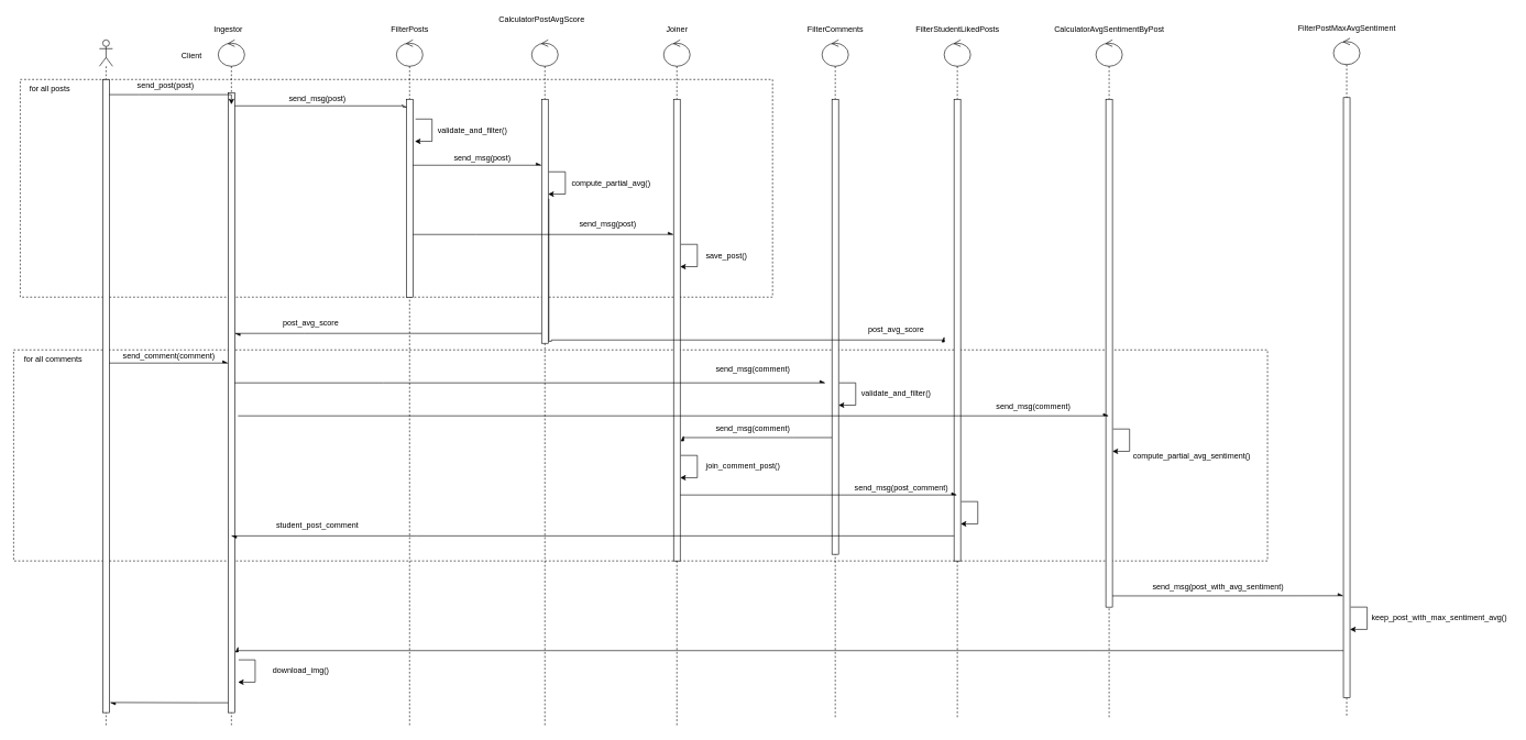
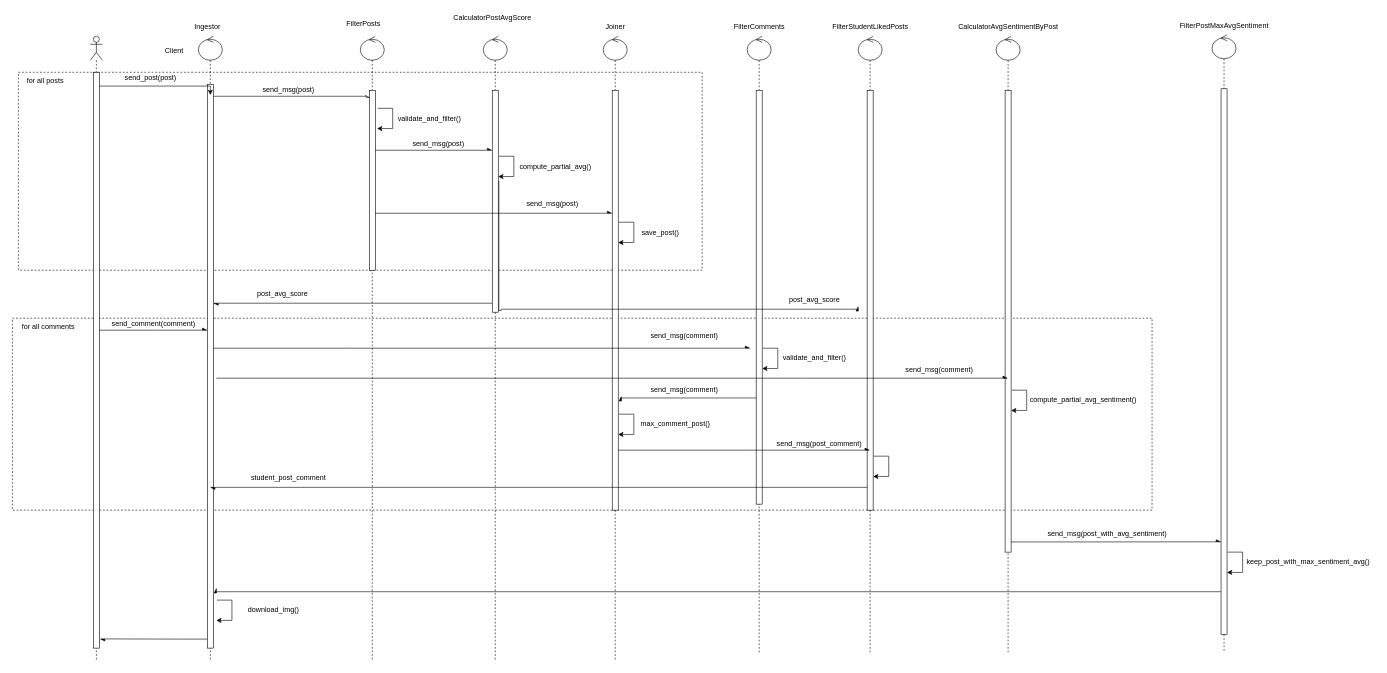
- <mxCell id="15" value="&lt;span&gt;FilterPosts&lt;br&gt;&lt;/span&gt;" style="text;html=1;align=center;verticalAlign=middle;resizable=0;points=[];autosize=1;strokeColor=none;fillColor=none;" parent="1" vertex="1"><mxGeometry x="585" y="35" width="70" height="20" as="geometry" /></mxCell>
+ <mxCell id="15" value="&lt;span&gt;FilterPosts&lt;br&gt;&lt;/span&gt;" style="text;html=1;align=center;verticalAlign=middle;resizable=0;points=[];autosize=1;strokeColor=none;fillColor=none;" parent="1" vertex="1"><mxGeometry x="570" y="30" width="70" height="20" as="geometry" /></mxCell>
- <mxCell id="64" value="compute_partial_avg_sentiment()" style="text;html=1;align=center;verticalAlign=middle;resizable=0;points=[];autosize=1;strokeColor=none;fillColor=none;" vertex="1" parent="1"><mxGeometry x="1710" y="682" width="190" height="20" as="geometry" /></mxCell>
+ <mxCell id="64" value="compute_partial_avg_sentiment()" style="text;html=1;align=center;verticalAlign=middle;resizable=0;points=[];autosize=1;strokeColor=none;fillColor=none;" vertex="1" parent="1"><mxGeometry x="1710" y="657" width="190" height="20" as="geometry" /></mxCell>
- <mxCell id="49" value="join_comment_post()" style="text;html=1;align=center;verticalAlign=middle;resizable=0;points=[];autosize=1;strokeColor=none;fillColor=none;" vertex="1" parent="1"><mxGeometry x="1060" y="697" width="130" height="20" as="geometry" /></mxCell>
+ <mxCell id="49" value="max_comment_post()" style="text;html=1;align=center;verticalAlign=middle;resizable=0;points=[];autosize=1;strokeColor=none;fillColor=none;" vertex="1" parent="1"><mxGeometry x="1060" y="697" width="130" height="20" as="geometry" /></mxCell>
